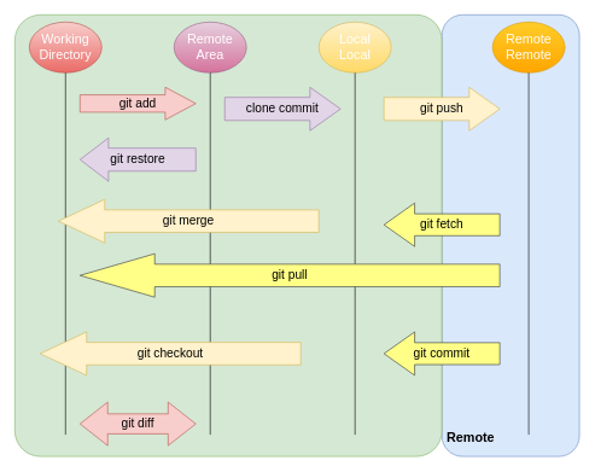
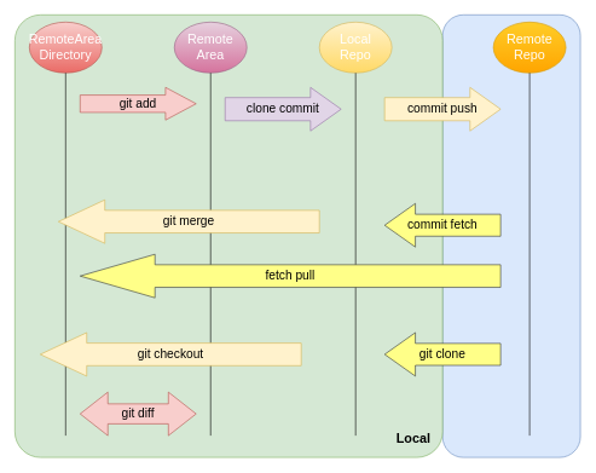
- <mxCell id="4" value="Working&lt;br style=&quot;font-size: 18px;&quot;&gt;Directory" style="ellipse;whiteSpace=wrap;html=1;fontSize=18;fillColor=#f8cecc;strokeColor=#b85450;fontStyle=0;gradientColor=#ea6b66;fontColor=#FFFFFF;" vertex="1" parent="1"><mxGeometry x="40" y="30" width="100" height="70" as="geometry" /></mxCell>
+ <mxCell id="4" value="RemoteArea&lt;br style=&quot;font-size: 18px;&quot;&gt;Directory" style="ellipse;whiteSpace=wrap;html=1;fontSize=18;fillColor=#f8cecc;strokeColor=#b85450;fontStyle=0;gradientColor=#ea6b66;fontColor=#FFFFFF;" vertex="1" parent="1"><mxGeometry x="40" y="30" width="100" height="70" as="geometry" /></mxCell>
- <mxCell id="6" value="Local&lt;br style=&quot;font-size: 18px;&quot;&gt;Local" style="ellipse;whiteSpace=wrap;html=1;fontSize=18;fillColor=#fff2cc;strokeColor=#d6b656;gradientColor=#ffd966;fontColor=#FFFFFF;" vertex="1" parent="1"><mxGeometry x="440" y="30" width="100" height="70" as="geometry" /></mxCell>
+ <mxCell id="6" value="Local&lt;br style=&quot;font-size: 18px;&quot;&gt;Repo" style="ellipse;whiteSpace=wrap;html=1;fontSize=18;fillColor=#fff2cc;strokeColor=#d6b656;gradientColor=#ffd966;fontColor=#FFFFFF;" vertex="1" parent="1"><mxGeometry x="440" y="30" width="100" height="70" as="geometry" /></mxCell>
- <mxCell id="7" value="Remote&lt;br style=&quot;font-size: 18px;&quot;&gt;Remote" style="ellipse;whiteSpace=wrap;html=1;fontSize=18;fillColor=#ffcd28;strokeColor=#d79b00;gradientColor=#ffa500;fontColor=#FFFFFF;" vertex="1" parent="1"><mxGeometry x="680" y="30" width="100" height="70" as="geometry" /></mxCell>
+ <mxCell id="7" value="Remote&lt;br style=&quot;font-size: 18px;&quot;&gt;Repo" style="ellipse;whiteSpace=wrap;html=1;fontSize=18;fillColor=#ffcd28;strokeColor=#d79b00;gradientColor=#ffa500;fontColor=#FFFFFF;" vertex="1" parent="1"><mxGeometry x="680" y="30" width="100" height="70" as="geometry" /></mxCell>
- <mxCell id="14" value="git push" style="shape=singleArrow;whiteSpace=wrap;html=1;fontSize=17;arrowWidth=0.531;arrowSize=0.264;fillColor=#fff2cc;fontStyle=0;strokeColor=#d6b656;" vertex="1" parent="1"><mxGeometry x="530" y="120" width="160" height="60" as="geometry" /></mxCell>
+ <mxCell id="14" value="commit push" style="shape=singleArrow;whiteSpace=wrap;html=1;fontSize=17;arrowWidth=0.531;arrowSize=0.264;fillColor=#fff2cc;fontStyle=0;strokeColor=#d6b656;" vertex="1" parent="1"><mxGeometry x="530" y="120" width="160" height="60" as="geometry" /></mxCell>
- <mxCell id="15" value="git restore" style="shape=singleArrow;direction=west;whiteSpace=wrap;html=1;fontSize=17;arrowWidth=0.53;arrowSize=0.246;fillColor=#e1d5e7;fontStyle=0;strokeColor=#9673a6;" vertex="1" parent="1"><mxGeometry x="110" y="190" width="160" height="60" as="geometry" /></mxCell>
- <mxCell id="16" value="git fetch" style="shape=singleArrow;direction=west;whiteSpace=wrap;html=1;fontSize=17;arrowWidth=0.504;arrowSize=0.265;fillColor=#ffff88;fontStyle=0;strokeColor=#36393d;" vertex="1" parent="1"><mxGeometry x="530" y="280" width="160" height="60" as="geometry" /></mxCell>
+ <mxCell id="16" value="commit fetch" style="shape=singleArrow;direction=west;whiteSpace=wrap;html=1;fontSize=17;arrowWidth=0.504;arrowSize=0.265;fillColor=#ffff88;fontStyle=0;strokeColor=#36393d;" vertex="1" parent="1"><mxGeometry x="530" y="280" width="160" height="60" as="geometry" /></mxCell>
- <mxCell id="18" value="git pull" style="shape=singleArrow;direction=west;whiteSpace=wrap;html=1;fontSize=17;arrowWidth=0.519;arrowSize=0.178;fillColor=#ffff88;fontStyle=0;strokeColor=#36393d;" vertex="1" parent="1"><mxGeometry x="110" y="350" width="580" height="60" as="geometry" /></mxCell>
+ <mxCell id="18" value="fetch pull" style="shape=singleArrow;direction=west;whiteSpace=wrap;html=1;fontSize=17;arrowWidth=0.519;arrowSize=0.178;fillColor=#ffff88;fontStyle=0;strokeColor=#36393d;" vertex="1" parent="1"><mxGeometry x="110" y="350" width="580" height="60" as="geometry" /></mxCell>
- <mxCell id="23" value="git commit" style="shape=singleArrow;direction=west;whiteSpace=wrap;html=1;fontSize=17;arrowWidth=0.504;arrowSize=0.265;fillColor=#ffff88;fontStyle=0;strokeColor=#36393d;" vertex="1" parent="1"><mxGeometry x="530" y="458" width="160" height="60" as="geometry" /></mxCell>
+ <mxCell id="23" value="git clone" style="shape=singleArrow;direction=west;whiteSpace=wrap;html=1;fontSize=17;arrowWidth=0.504;arrowSize=0.265;fillColor=#ffff88;fontStyle=0;strokeColor=#36393d;" vertex="1" parent="1"><mxGeometry x="530" y="458" width="160" height="60" as="geometry" /></mxCell>
- <mxCell id="20" value="git diff" style="shape=doubleArrow;whiteSpace=wrap;html=1;fontSize=17;arrowWidth=0.459;arrowSize=0.239;fillColor=#f8cecc;fontStyle=0;strokeColor=#b85450;" vertex="1" parent="1"><mxGeometry x="110" y="555" width="160" height="60" as="geometry" /></mxCell>
+ <mxCell id="20" value="git diff" style="shape=doubleArrow;whiteSpace=wrap;html=1;fontSize=17;arrowWidth=0.459;arrowSize=0.239;fillColor=#f8cecc;fontStyle=0;strokeColor=#b85450;" vertex="1" parent="1"><mxGeometry x="110" y="540" width="160" height="60" as="geometry" /></mxCell>
+ <mxCell id="22" value="Local" style="text;html=1;strokeColor=none;fillColor=none;align=center;verticalAlign=middle;whiteSpace=wrap;rounded=0;fontSize=18;fontStyle=1" vertex="1" parent="1"><mxGeometry x="540" y="590" width="60" height="30" as="geometry" /></mxCell>
- <mxCell id="21" value="Remote" style="text;html=1;strokeColor=none;fillColor=none;align=center;verticalAlign=middle;whiteSpace=wrap;rounded=0;fontSize=18;fontStyle=1" vertex="1" parent="1"><mxGeometry x="620" y="590" width="60" height="30" as="geometry" /></mxCell>
